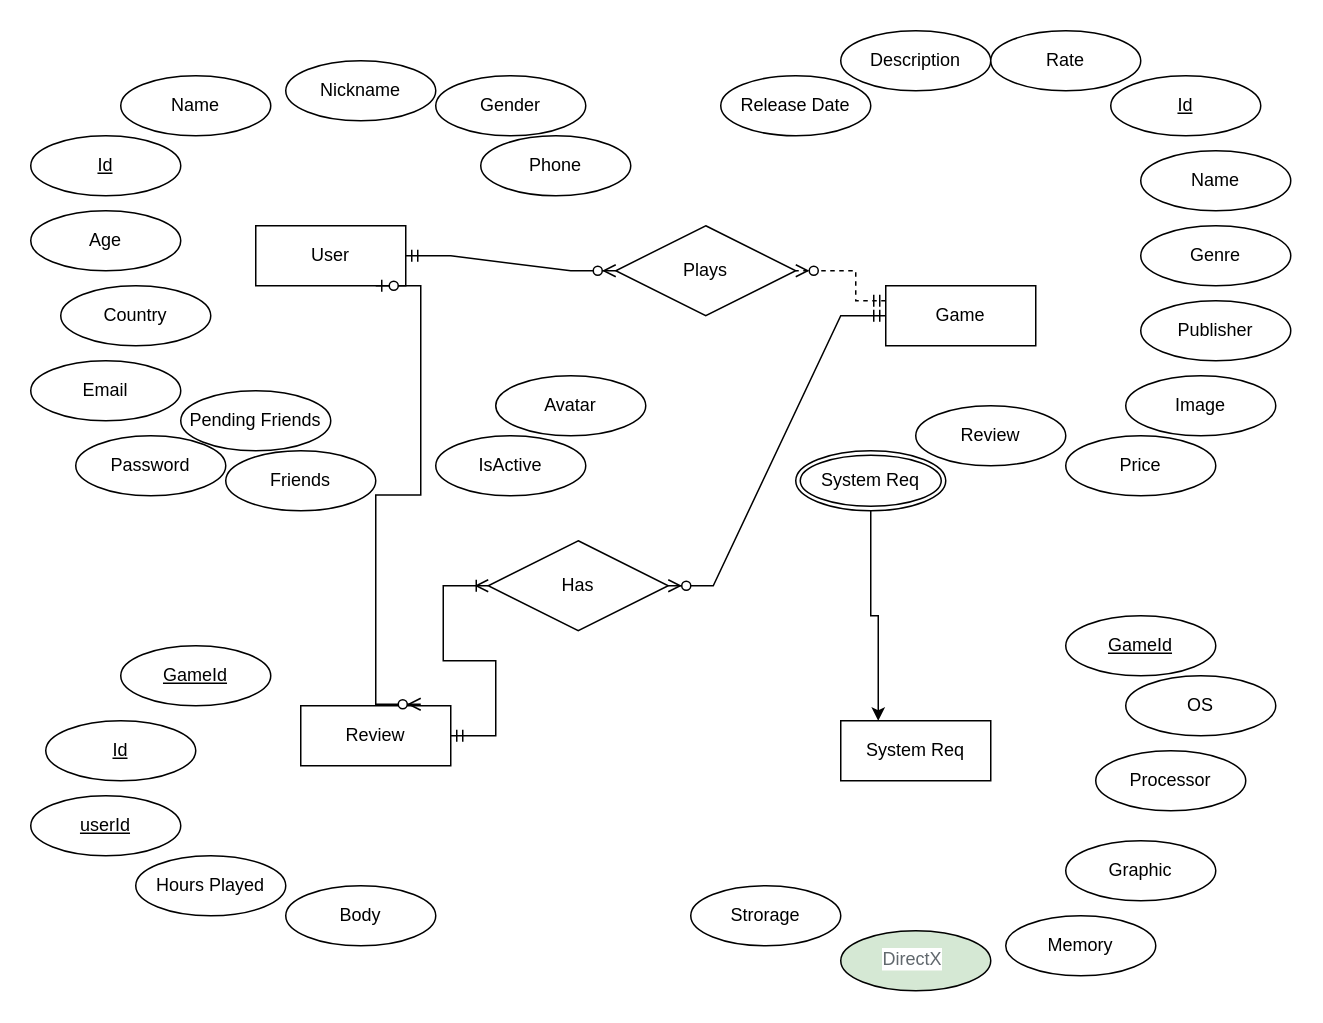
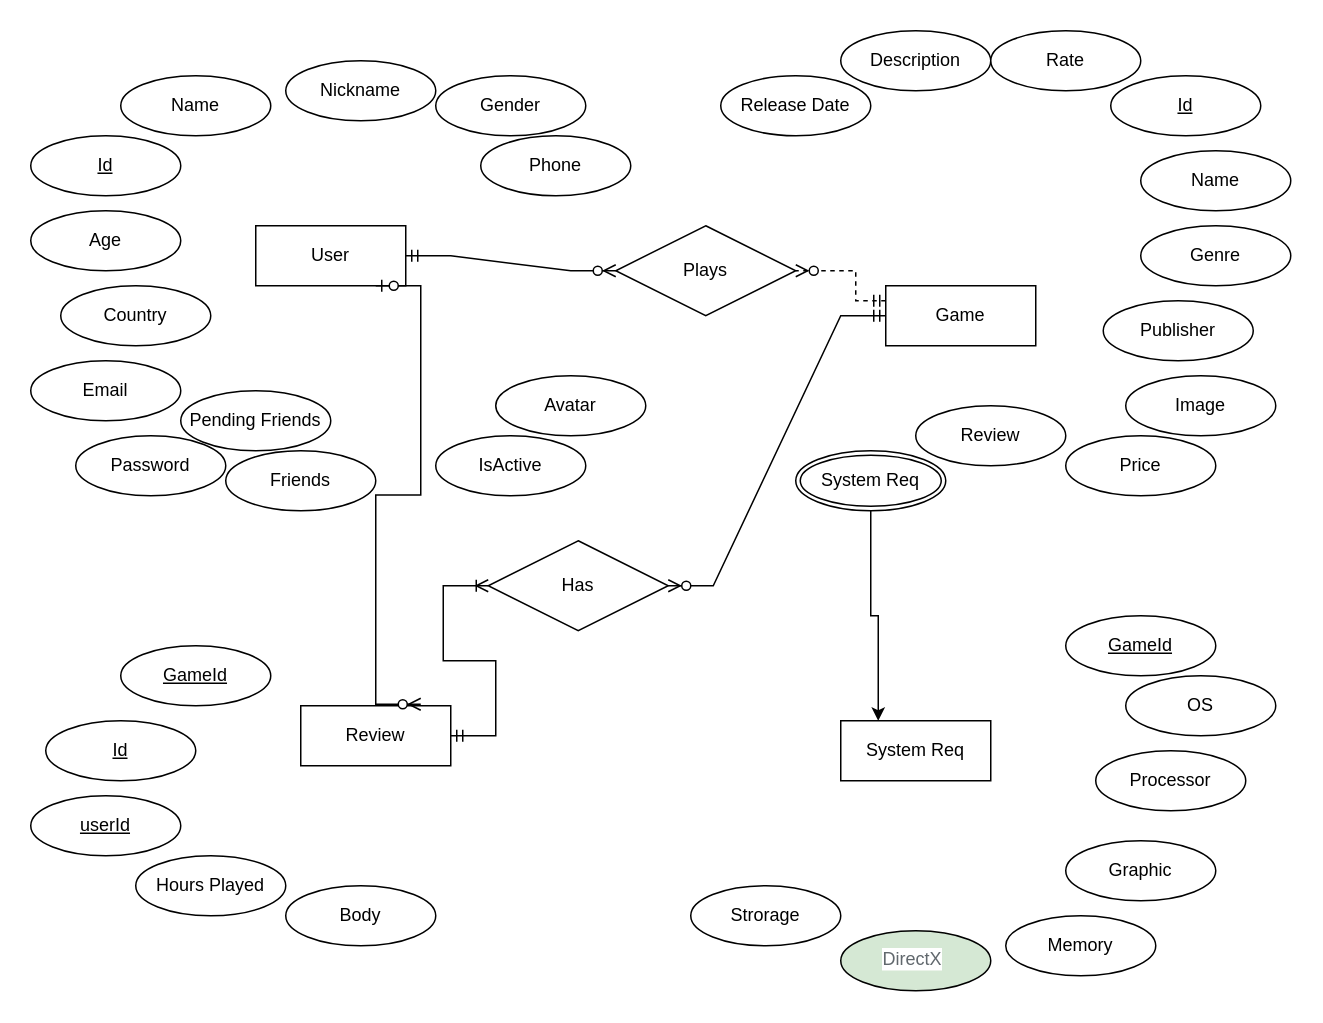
- <mxCell id="23" value="Publisher" style="ellipse;whiteSpace=wrap;html=1;align=center;" parent="1" vertex="1"><mxGeometry x="760" y="200" width="100" height="40" as="geometry" /></mxCell>
+ <mxCell id="23" value="Publisher" style="ellipse;whiteSpace=wrap;html=1;align=center;" parent="1" vertex="1"><mxGeometry x="735" y="200" width="100" height="40" as="geometry" /></mxCell>
